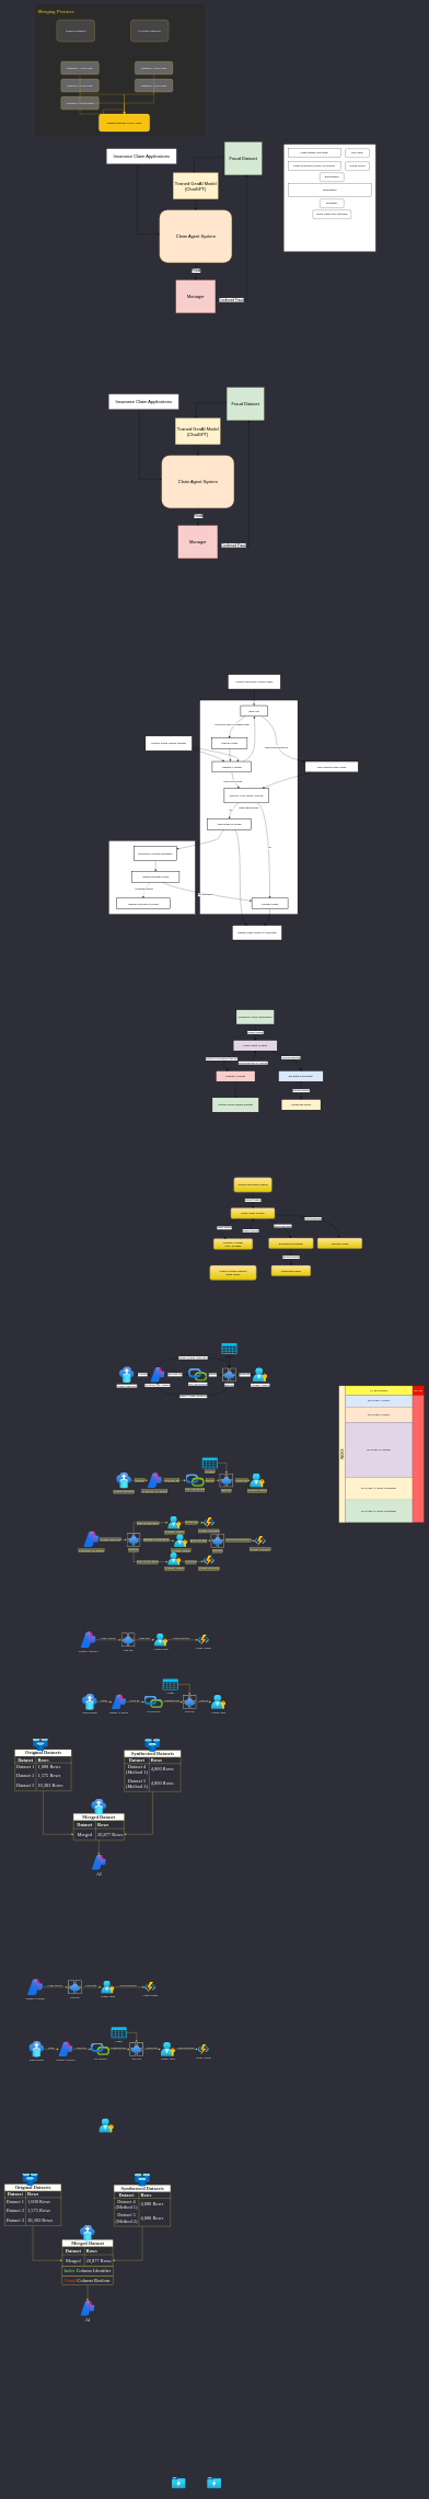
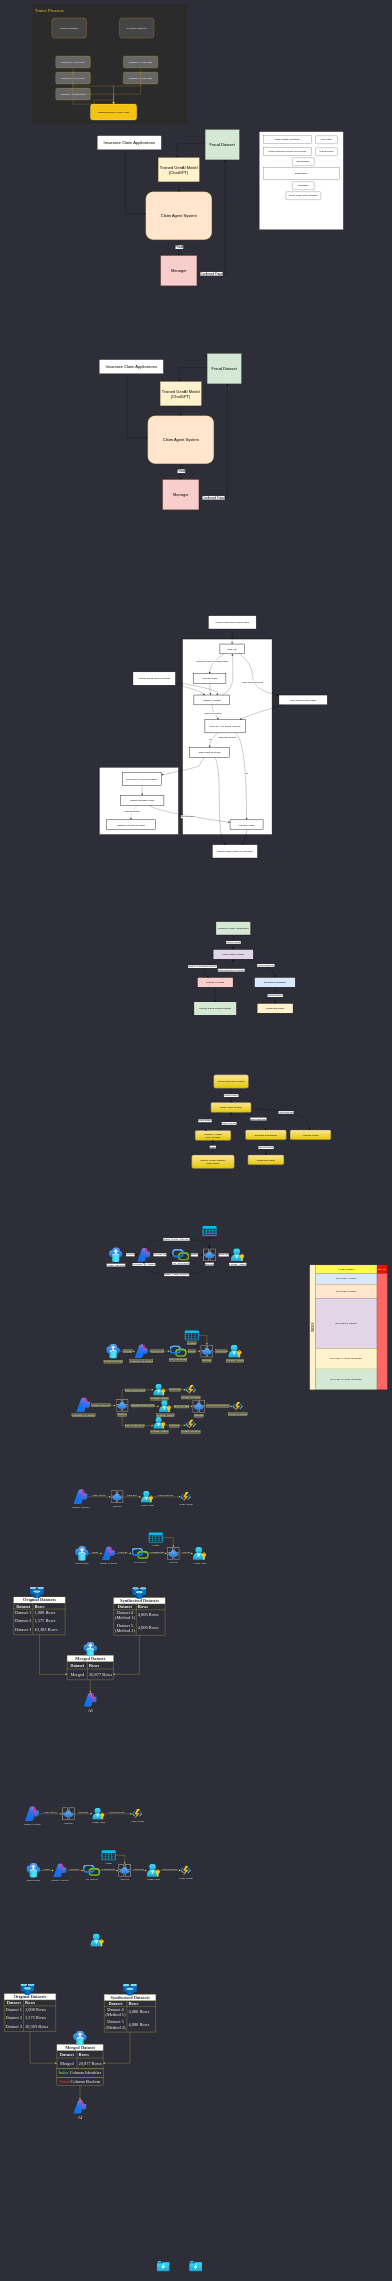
- <mxCell id="180" value="Merging Process" style="text;strokeColor=none;fillColor=none;fontSize=22;fontColor=#F5C211;" vertex="1" parent="179"><mxGeometry x="9.65" y="10" width="289.5" height="40" as="geometry" /></mxCell>
+ <mxCell id="180" value="Trains Process" style="text;strokeColor=none;fillColor=none;fontSize=22;fontColor=#F5C211;" vertex="1" parent="179"><mxGeometry x="9.65" y="10" width="289.5" height="40" as="geometry" /></mxCell>
+ <mxCell id="92" value="" style="curved=1;startArrow=classic;endArrow=none;exitX=0.5;exitY=0.99;entryX=0.5;entryY=-0.01;rounded=0;strokeColor=#000000;shadow=0;startFill=1;endFill=0;" edge="1" parent="1" source="83" target="86"><mxGeometry relative="1" as="geometry"><Array as="points" /></mxGeometry></mxCell>
+ <mxCell id="93" value="Trains" style="edgeLabel;html=1;align=center;verticalAlign=middle;resizable=0;points=[];" connectable="0" vertex="1" parent="92"><mxGeometry x="-0.135" y="-1" relative="1" as="geometry"><mxPoint as="offset" /></mxGeometry></mxCell>
